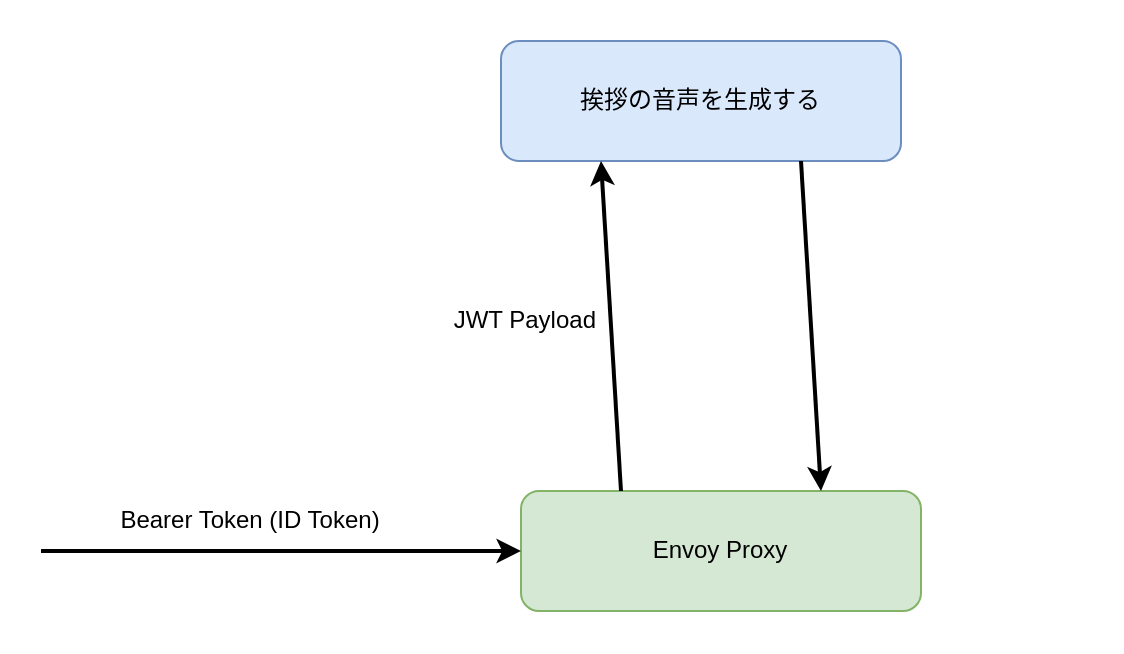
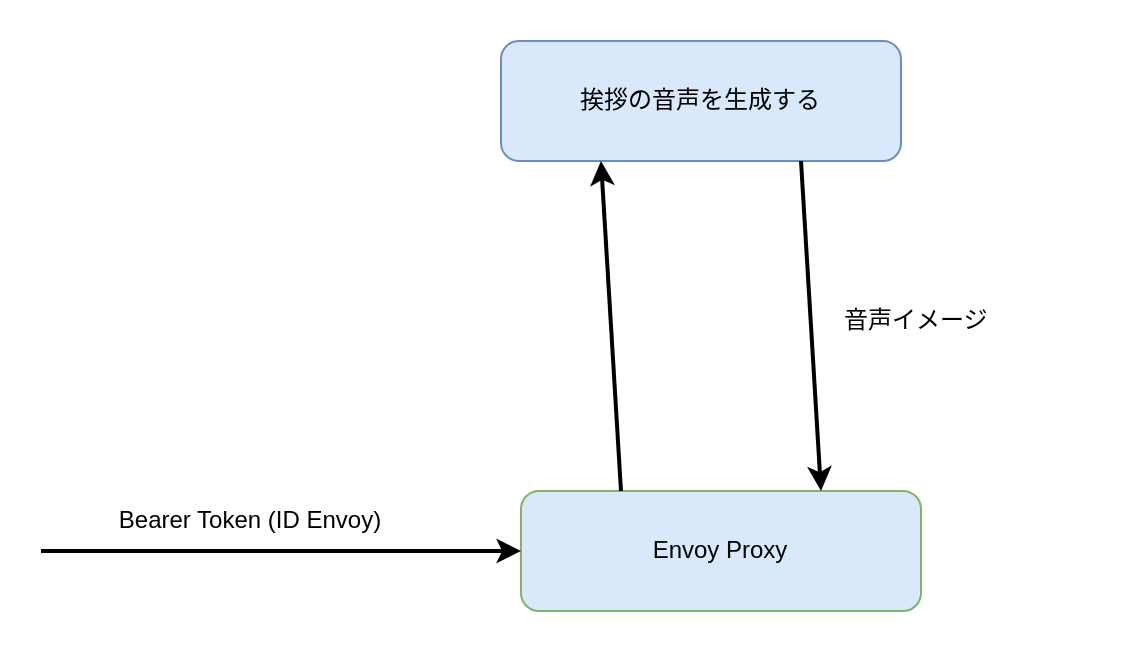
- <mxCell id="7" value="JWT Payload" style="text;html=1;strokeColor=none;fillColor=none;align=right;verticalAlign=middle;whiteSpace=wrap;rounded=0;" vertex="1" parent="1"><mxGeometry x="190" y="145" width="110" height="30" as="geometry" /></mxCell>
+ <mxCell id="9" value="音声イメージ" style="text;html=1;strokeColor=none;fillColor=none;align=left;verticalAlign=middle;whiteSpace=wrap;rounded=0;" vertex="1" parent="1"><mxGeometry x="420" y="145" width="120" height="30" as="geometry" /></mxCell>
- <mxCell id="5" value="Bearer Token (ID Token)" style="text;html=1;strokeColor=none;fillColor=none;align=center;verticalAlign=middle;whiteSpace=wrap;rounded=0;" vertex="1" parent="1"><mxGeometry x="30" y="245" width="190" height="30" as="geometry" /></mxCell>
+ <mxCell id="5" value="Bearer Token (ID Envoy)" style="text;html=1;strokeColor=none;fillColor=none;align=center;verticalAlign=middle;whiteSpace=wrap;rounded=0;" vertex="1" parent="1"><mxGeometry x="30" y="245" width="190" height="30" as="geometry" /></mxCell>
- <mxCell id="2" value="Envoy Proxy" style="rounded=1;whiteSpace=wrap;html=1;fillColor=#d5e8d4;strokeColor=#82b366;" vertex="1" parent="1"><mxGeometry x="260" y="245" width="200" height="60" as="geometry" /></mxCell>
+ <mxCell id="2" value="Envoy Proxy" style="rounded=1;whiteSpace=wrap;html=1;fillColor=#dae8fc;strokeColor=#82b366;" vertex="1" parent="1"><mxGeometry x="260" y="245" width="200" height="60" as="geometry" /></mxCell>
